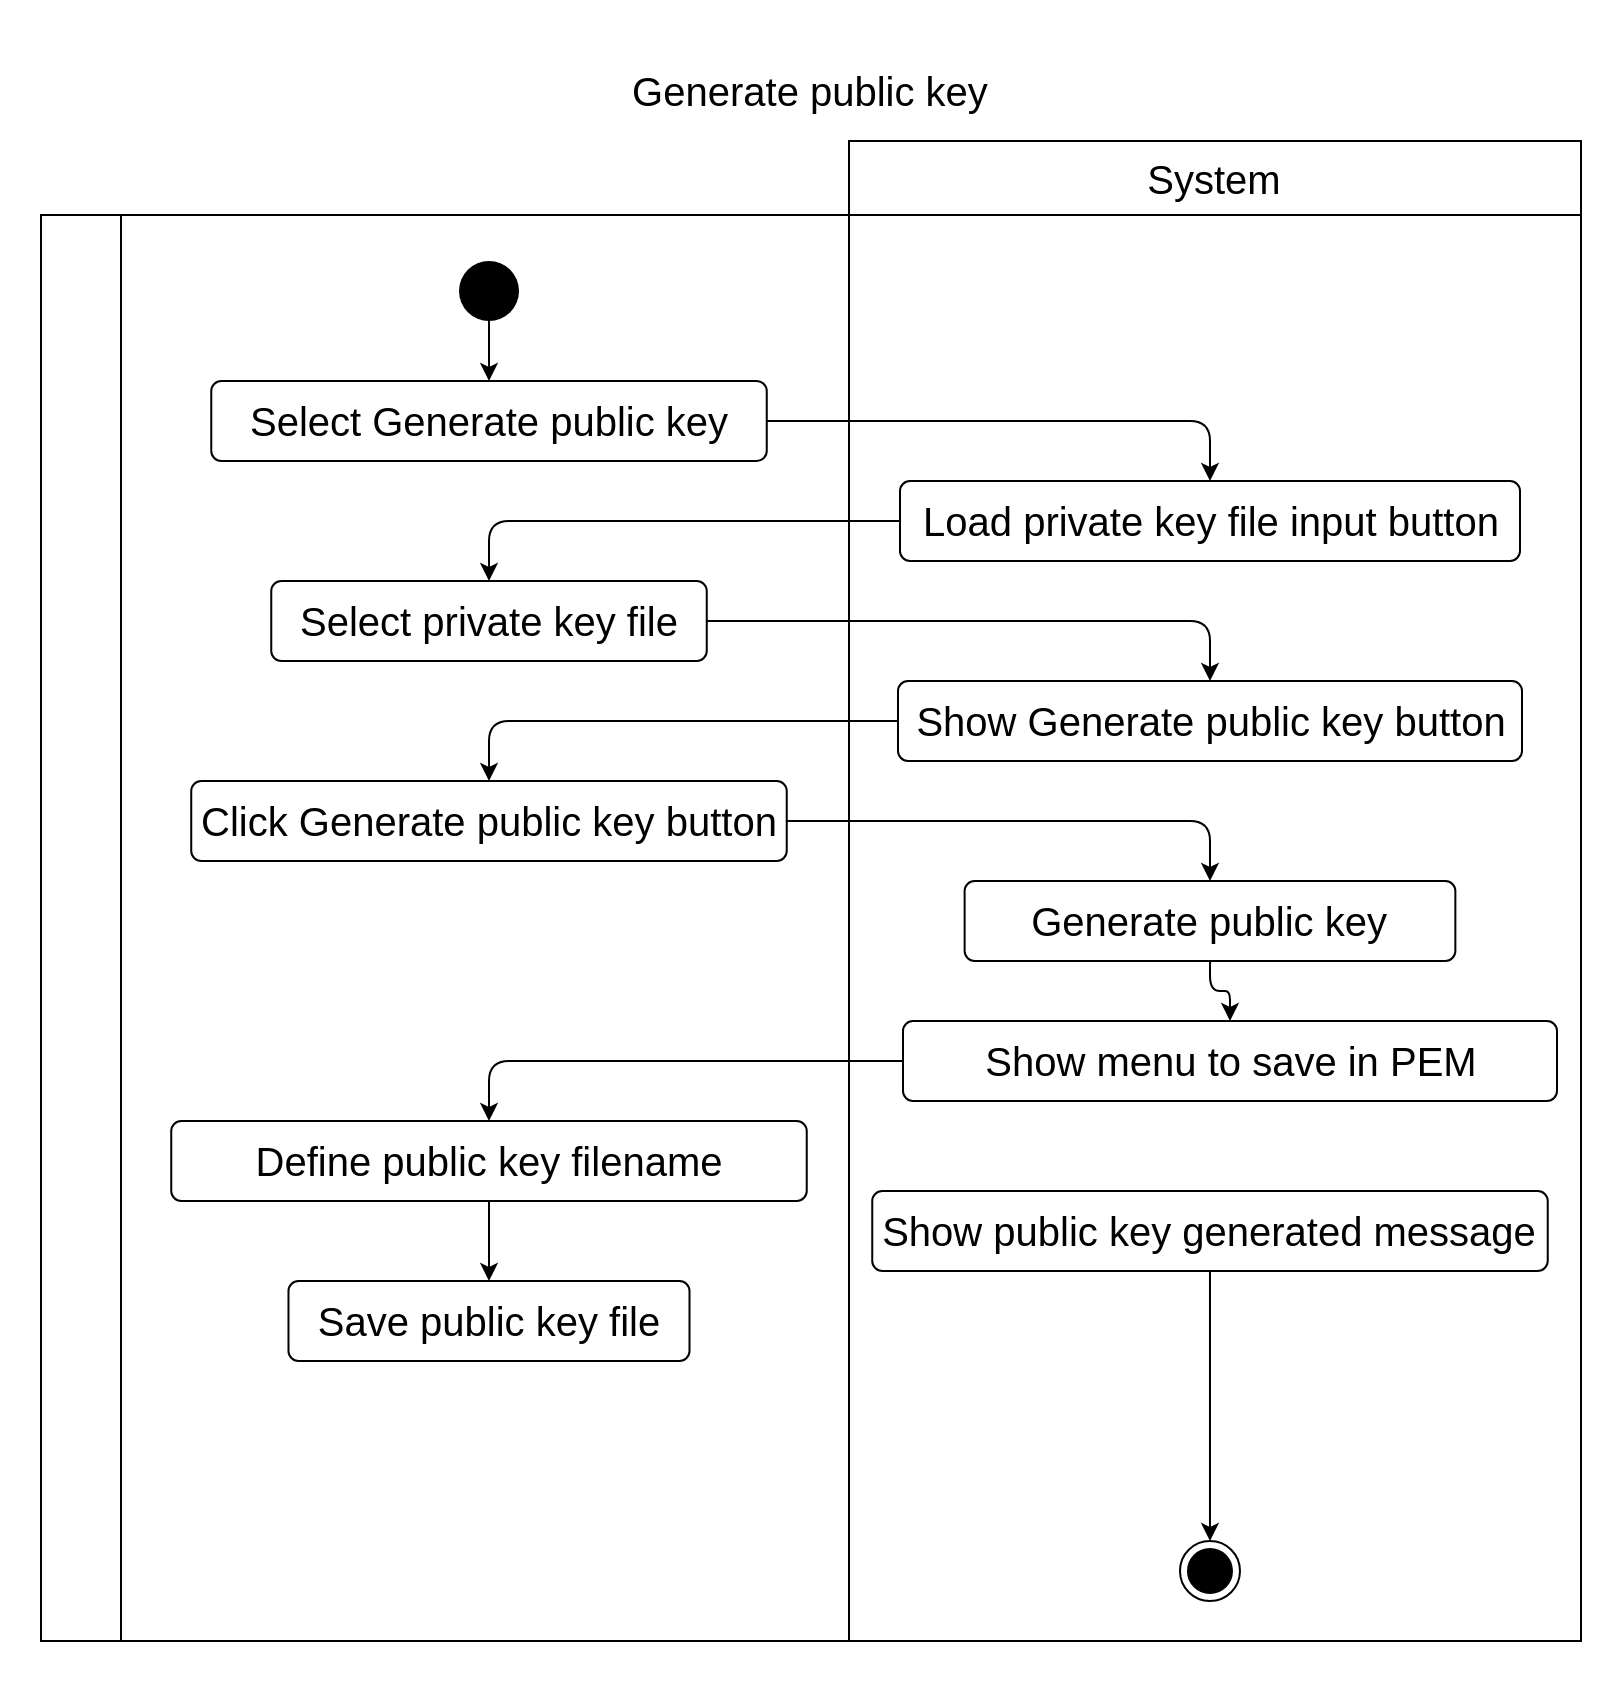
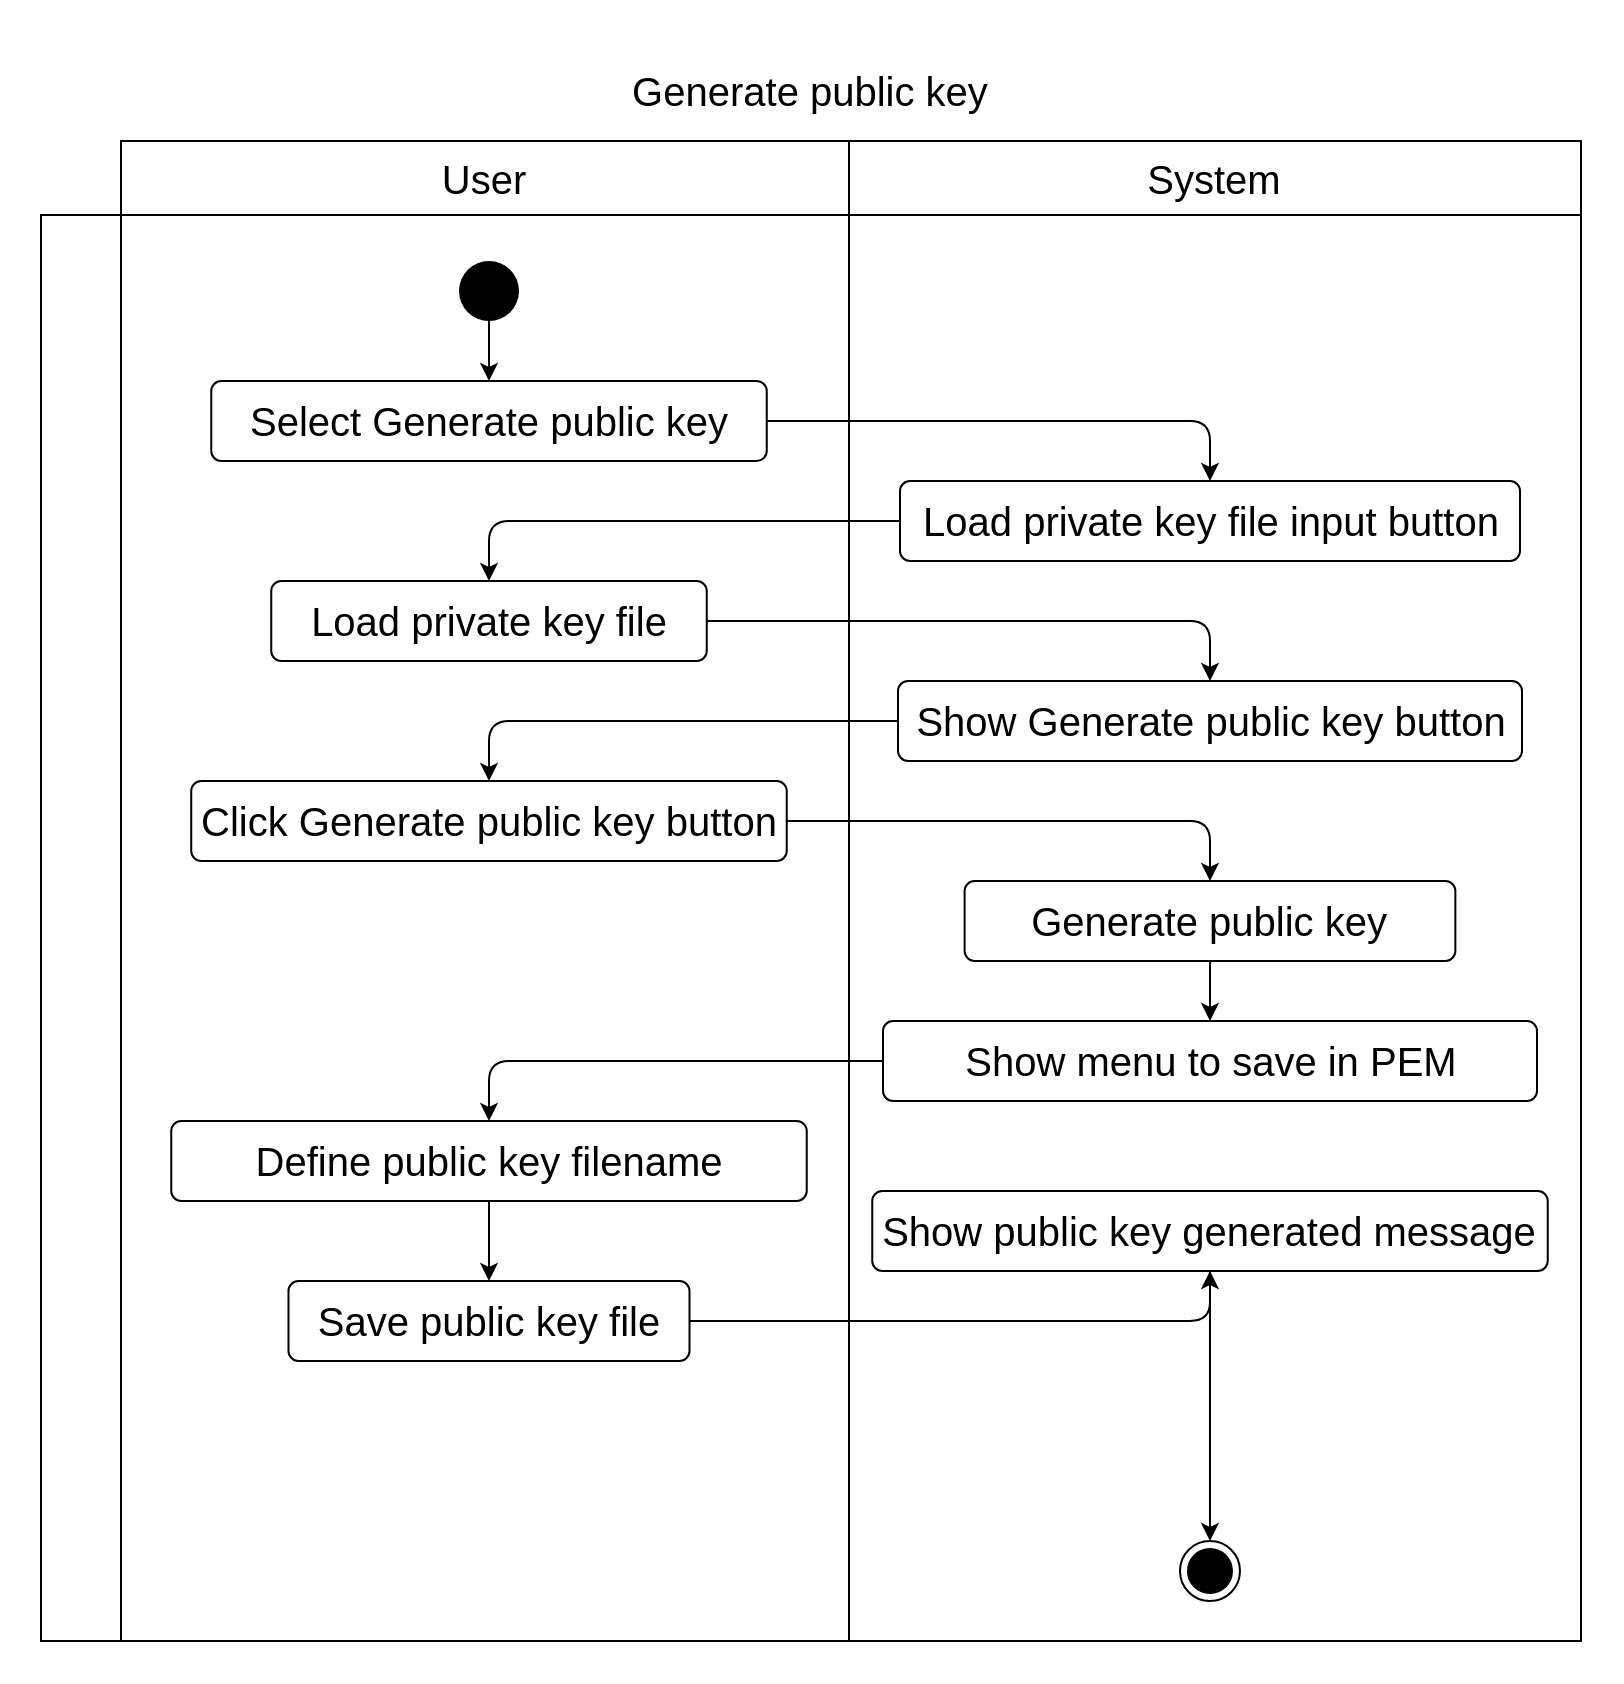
+ <mxCell id="5" value="User" style="shape=partialRectangle;html=1;whiteSpace=wrap;connectable=0;fillColor=none;top=1;left=1;bottom=1;right=1;overflow=hidden;fontSize=20;" parent="3" vertex="1"><mxGeometry x="40" width="364" height="37" as="geometry" /></mxCell>
- <mxCell id="16" value="Select private key file" style="html=1;align=center;verticalAlign=middle;rounded=1;absoluteArcSize=1;arcSize=10;dashed=0;fontSize=20;" parent="1" vertex="1"><mxGeometry x="135.13" y="290" width="217.75" height="40" as="geometry" /></mxCell>
+ <mxCell id="16" value="Load private key file" style="html=1;align=center;verticalAlign=middle;rounded=1;absoluteArcSize=1;arcSize=10;dashed=0;fontSize=20;" parent="1" vertex="1"><mxGeometry x="135.13" y="290" width="217.75" height="40" as="geometry" /></mxCell>
- <mxCell id="22" value="Show menu to save in PEM" style="html=1;align=center;verticalAlign=middle;rounded=1;absoluteArcSize=1;arcSize=10;dashed=0;fontSize=20;" parent="1" vertex="1"><mxGeometry x="451" y="510" width="327" height="40" as="geometry" /></mxCell>
+ <mxCell id="22" value="Show menu to save in PEM" style="html=1;align=center;verticalAlign=middle;rounded=1;absoluteArcSize=1;arcSize=10;dashed=0;fontSize=20;" parent="1" vertex="1"><mxGeometry x="441" y="510" width="327" height="40" as="geometry" /></mxCell>
+ <mxCell id="25" style="edgeStyle=orthogonalEdgeStyle;html=1;fontSize=20;" parent="1" source="26" target="33" edge="1"><mxGeometry relative="1" as="geometry"><mxPoint x="244" y="580" as="targetPoint" /></mxGeometry></mxCell>
